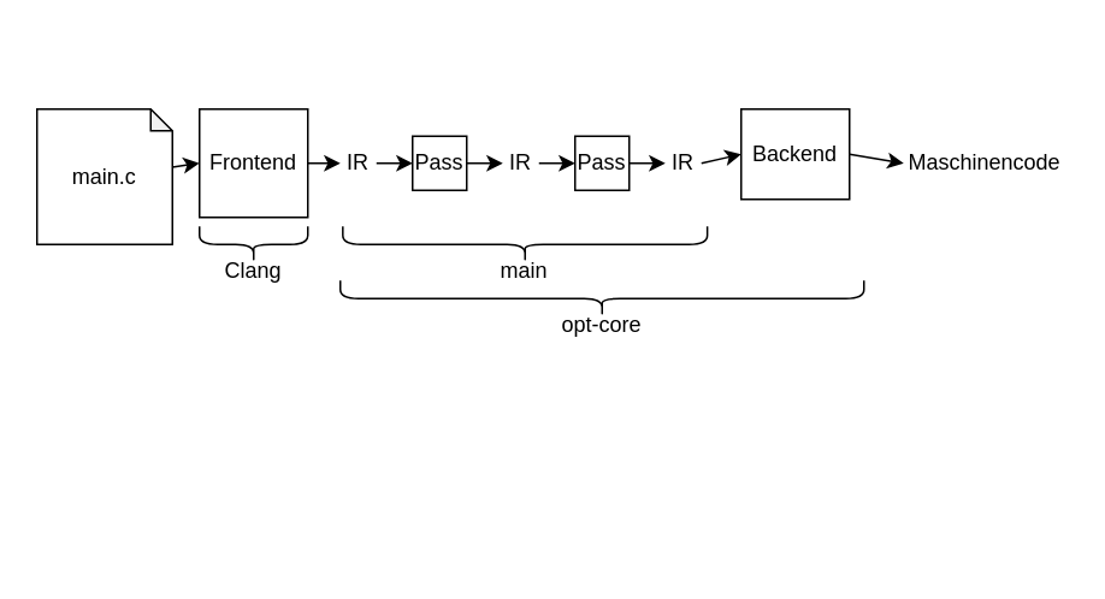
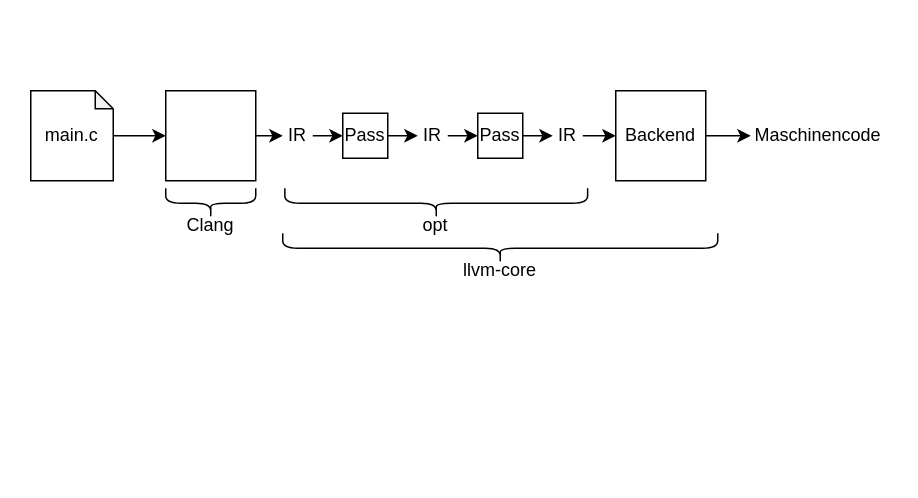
- <mxCell id="17" value="Backend" style="whiteSpace=wrap;html=1;aspect=fixed;" vertex="1" parent="1"><mxGeometry x="410" y="60" width="60" height="50" as="geometry" /></mxCell>
+ <mxCell id="17" value="Backend" style="whiteSpace=wrap;html=1;aspect=fixed;" vertex="1" parent="1"><mxGeometry x="410" y="60" width="60" height="60" as="geometry" /></mxCell>
- <mxCell id="3" value="Frontend" style="text;html=1;strokeColor=none;fillColor=none;align=center;verticalAlign=middle;whiteSpace=wrap;rounded=0;" vertex="1" parent="1"><mxGeometry x="110" y="75" width="60" height="30" as="geometry" /></mxCell>
- <mxCell id="5" value="main.c" style="shape=note;whiteSpace=wrap;html=1;backgroundOutline=1;darkOpacity=0.05;size=12;" vertex="1" parent="1"><mxGeometry x="20" y="60" width="75" height="75" as="geometry" /></mxCell>
+ <mxCell id="5" value="main.c" style="shape=note;whiteSpace=wrap;html=1;backgroundOutline=1;darkOpacity=0.05;size=12;" vertex="1" parent="1"><mxGeometry x="20" y="60" width="55" height="60" as="geometry" /></mxCell>
- <mxCell id="23" value="main" style="text;html=1;strokeColor=none;fillColor=none;align=center;verticalAlign=middle;whiteSpace=wrap;rounded=0;" vertex="1" parent="1"><mxGeometry x="270.32" y="135" width="40" height="30" as="geometry" /></mxCell>
+ <mxCell id="23" value="opt" style="text;html=1;strokeColor=none;fillColor=none;align=center;verticalAlign=middle;whiteSpace=wrap;rounded=0;" vertex="1" parent="1"><mxGeometry x="270.32" y="135" width="40" height="30" as="geometry" /></mxCell>
- <mxCell id="25" value="opt-core" style="text;html=1;strokeColor=none;fillColor=none;align=center;verticalAlign=middle;whiteSpace=wrap;rounded=0;" vertex="1" parent="1"><mxGeometry x="300" y="165" width="66" height="30" as="geometry" /></mxCell>
+ <mxCell id="25" value="llvm-core" style="text;html=1;strokeColor=none;fillColor=none;align=center;verticalAlign=middle;whiteSpace=wrap;rounded=0;" vertex="1" parent="1"><mxGeometry x="300" y="165" width="66" height="30" as="geometry" /></mxCell>
